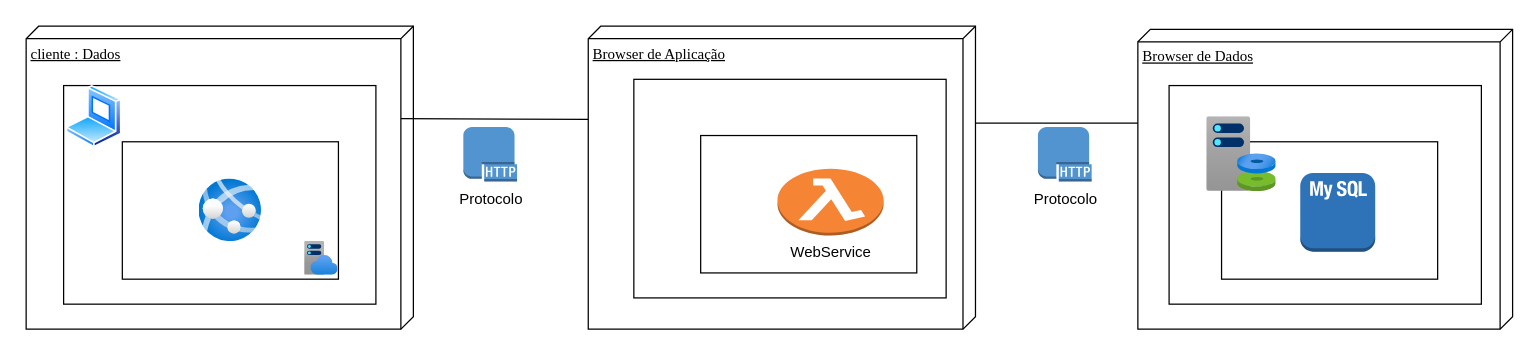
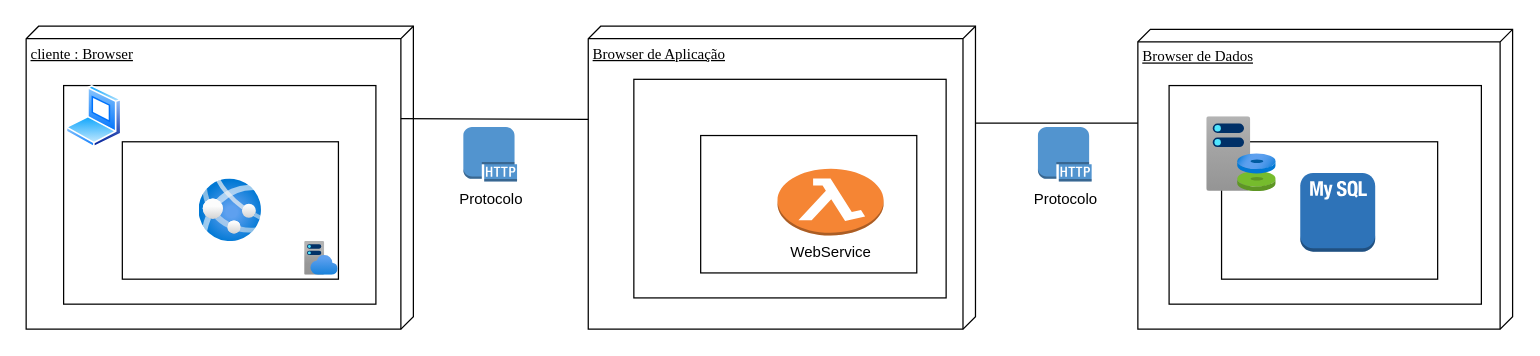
- <mxCell id="2" value="cliente : Dados" style="verticalAlign=top;align=left;spacingTop=8;spacingLeft=2;spacingRight=12;shape=cube;size=10;direction=south;fontStyle=4;html=1;rounded=0;shadow=0;comic=0;labelBackgroundColor=none;strokeWidth=1;fontFamily=Verdana;fontSize=12" parent="1" vertex="1"><mxGeometry x="20" y="20.5" width="310" height="242.5" as="geometry" /></mxCell>
+ <mxCell id="2" value="cliente : Browser" style="verticalAlign=top;align=left;spacingTop=8;spacingLeft=2;spacingRight=12;shape=cube;size=10;direction=south;fontStyle=4;html=1;rounded=0;shadow=0;comic=0;labelBackgroundColor=none;strokeWidth=1;fontFamily=Verdana;fontSize=12" parent="1" vertex="1"><mxGeometry x="20" y="20.5" width="310" height="242.5" as="geometry" /></mxCell>
